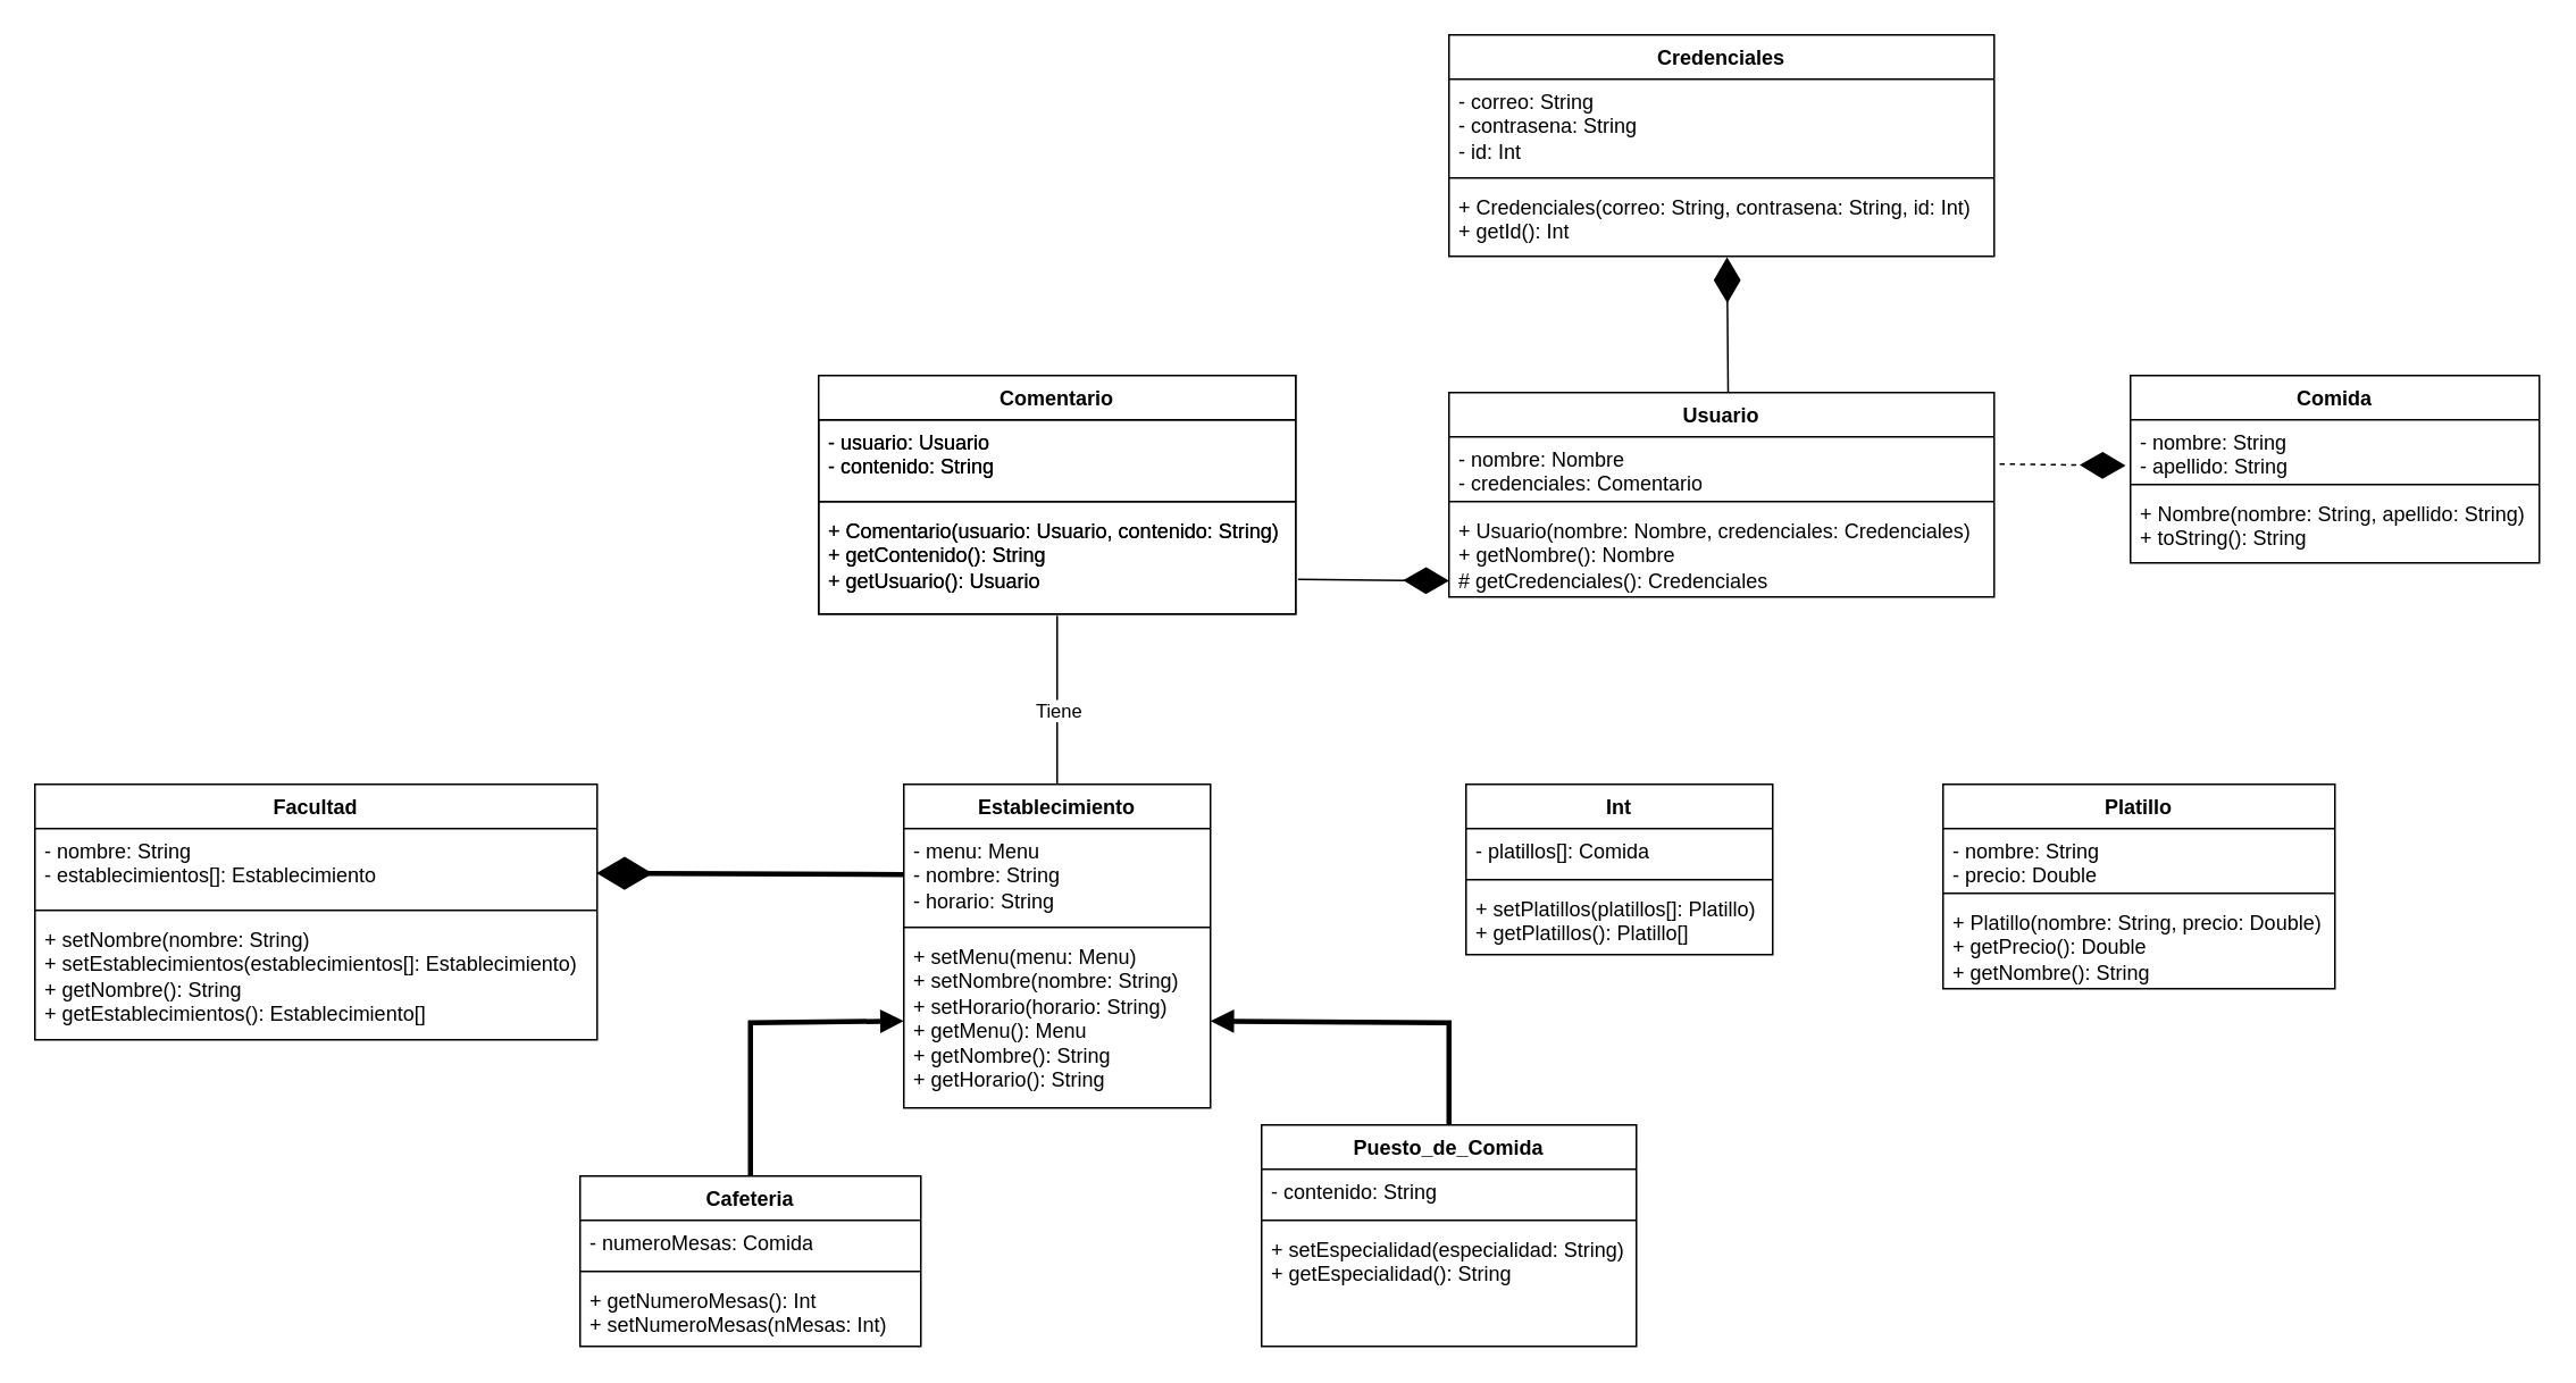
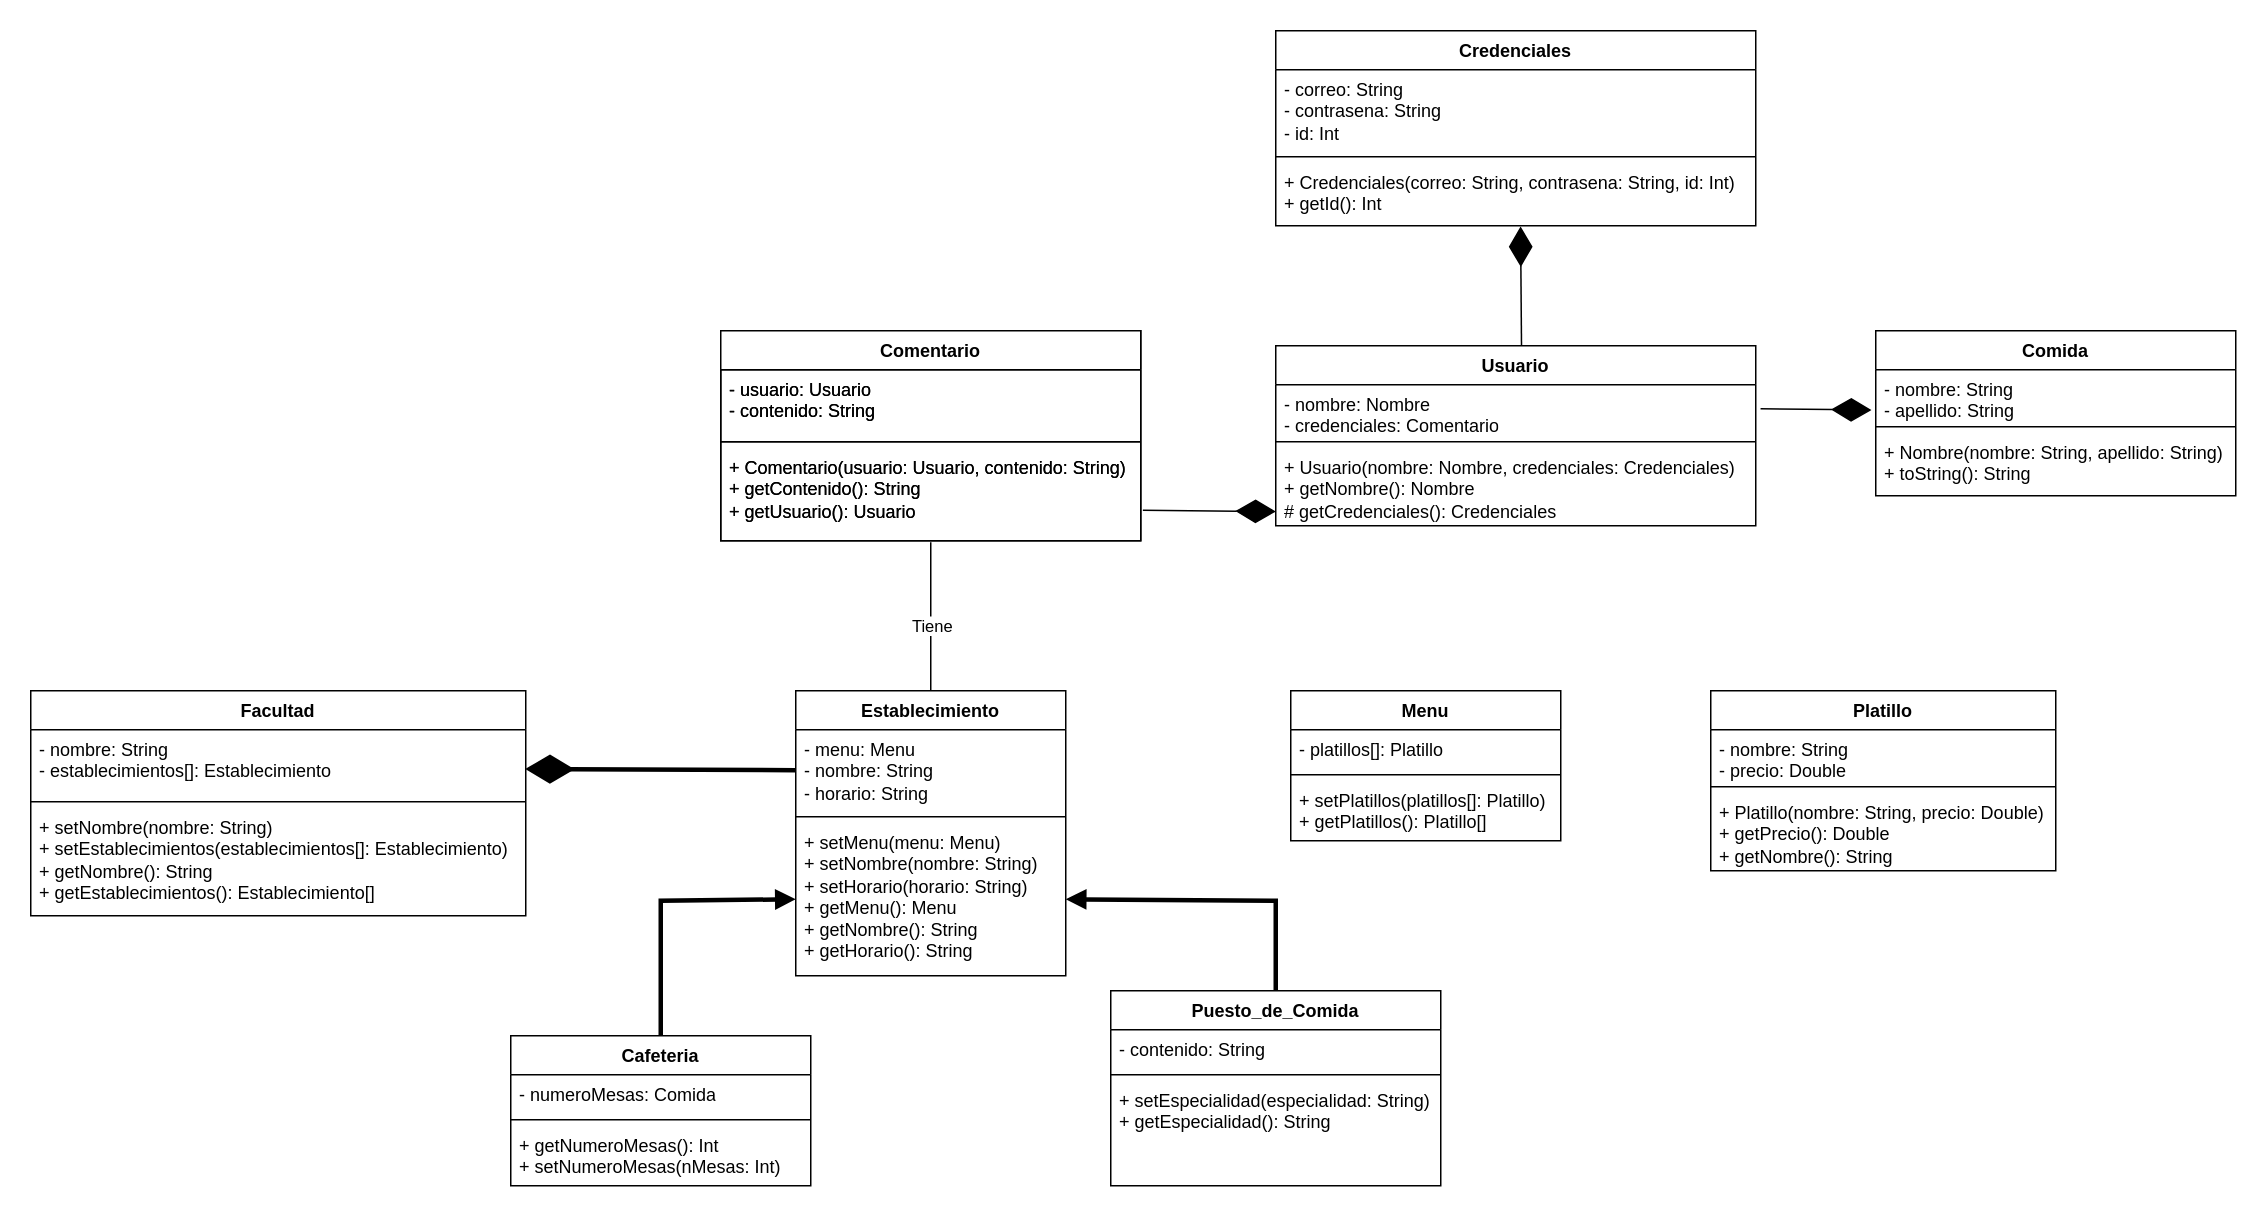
- <mxCell id="47" value="" style="endArrow=diamondThin;endFill=1;endSize=24;html=1;rounded=0;exitX=1.01;exitY=0.469;exitDx=0;exitDy=0;exitPerimeter=0;entryX=-0.012;entryY=0.791;entryDx=0;entryDy=0;entryPerimeter=0;dashed=1;" edge="1" parent="1" source="29" target="44"><mxGeometry width="160" relative="1" as="geometry"><mxPoint x="1190" y="300" as="sourcePoint" /><mxPoint x="1350" y="300" as="targetPoint" /></mxGeometry></mxCell>
+ <mxCell id="47" value="" style="endArrow=diamondThin;endFill=1;endSize=24;html=1;rounded=0;exitX=1.01;exitY=0.469;exitDx=0;exitDy=0;exitPerimeter=0;entryX=-0.012;entryY=0.791;entryDx=0;entryDy=0;entryPerimeter=0;" edge="1" parent="1" source="29" target="44"><mxGeometry width="160" relative="1" as="geometry"><mxPoint x="1190" y="300" as="sourcePoint" /><mxPoint x="1350" y="300" as="targetPoint" /></mxGeometry></mxCell>
- <mxCell id="20" value="Int" style="swimlane;fontStyle=1;align=center;verticalAlign=top;childLayout=stackLayout;horizontal=1;startSize=26;horizontalStack=0;resizeParent=1;resizeParentMax=0;resizeLast=0;collapsible=1;marginBottom=0;whiteSpace=wrap;html=1;" vertex="1" parent="1"><mxGeometry x="860" y="460" width="180" height="100" as="geometry" /></mxCell>
+ <mxCell id="20" value="Menu" style="swimlane;fontStyle=1;align=center;verticalAlign=top;childLayout=stackLayout;horizontal=1;startSize=26;horizontalStack=0;resizeParent=1;resizeParentMax=0;resizeLast=0;collapsible=1;marginBottom=0;whiteSpace=wrap;html=1;" vertex="1" parent="1"><mxGeometry x="860" y="460" width="180" height="100" as="geometry" /></mxCell>
- <mxCell id="21" value="- platillos[]: Comida" style="text;strokeColor=none;fillColor=none;align=left;verticalAlign=top;spacingLeft=4;spacingRight=4;overflow=hidden;rotatable=0;points=[[0,0.5],[1,0.5]];portConstraint=eastwest;whiteSpace=wrap;html=1;" vertex="1" parent="20"><mxGeometry y="26" width="180" height="26" as="geometry" /></mxCell>
+ <mxCell id="21" value="- platillos[]: Platillo" style="text;strokeColor=none;fillColor=none;align=left;verticalAlign=top;spacingLeft=4;spacingRight=4;overflow=hidden;rotatable=0;points=[[0,0.5],[1,0.5]];portConstraint=eastwest;whiteSpace=wrap;html=1;" vertex="1" parent="20"><mxGeometry y="26" width="180" height="26" as="geometry" /></mxCell>
